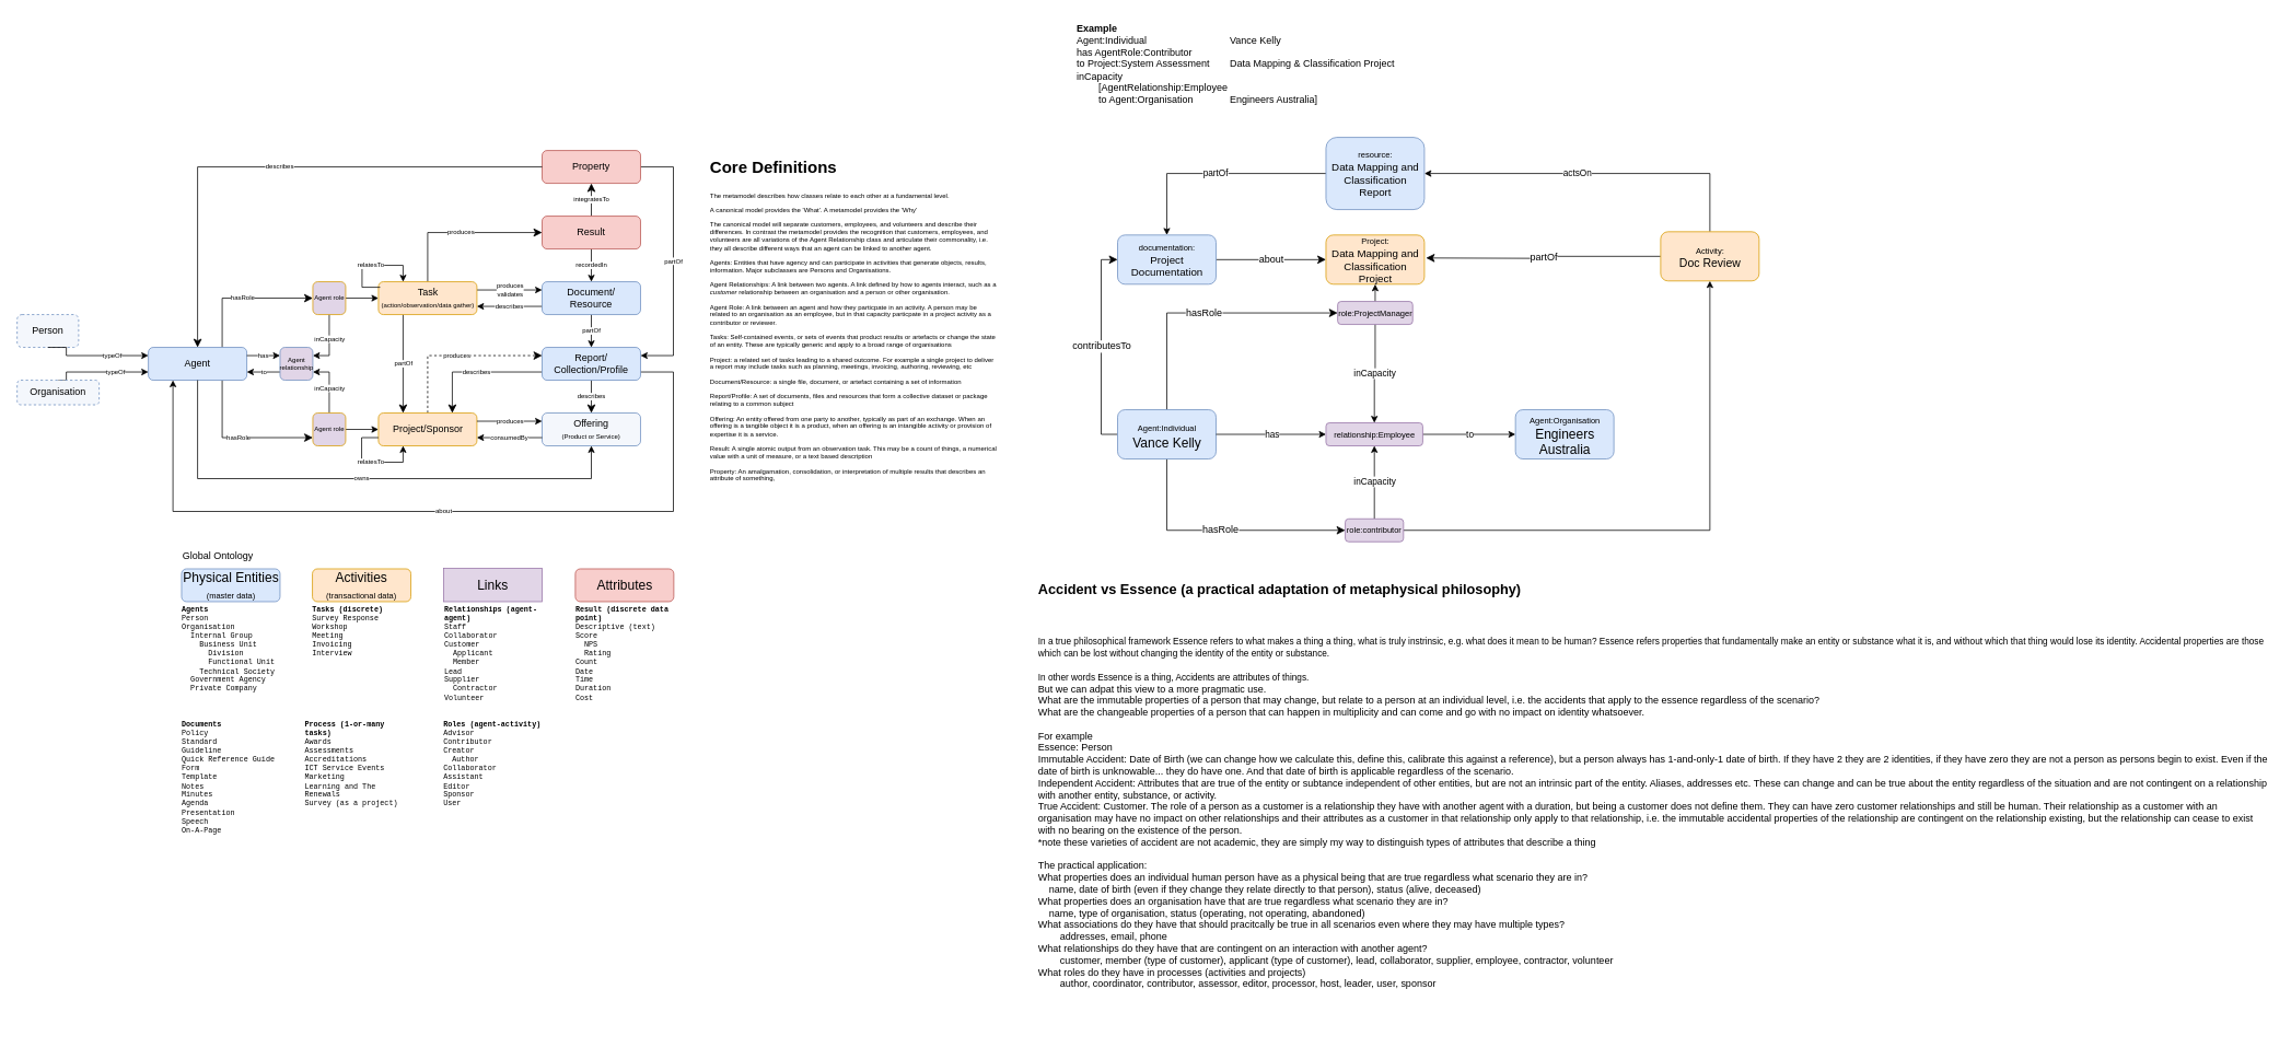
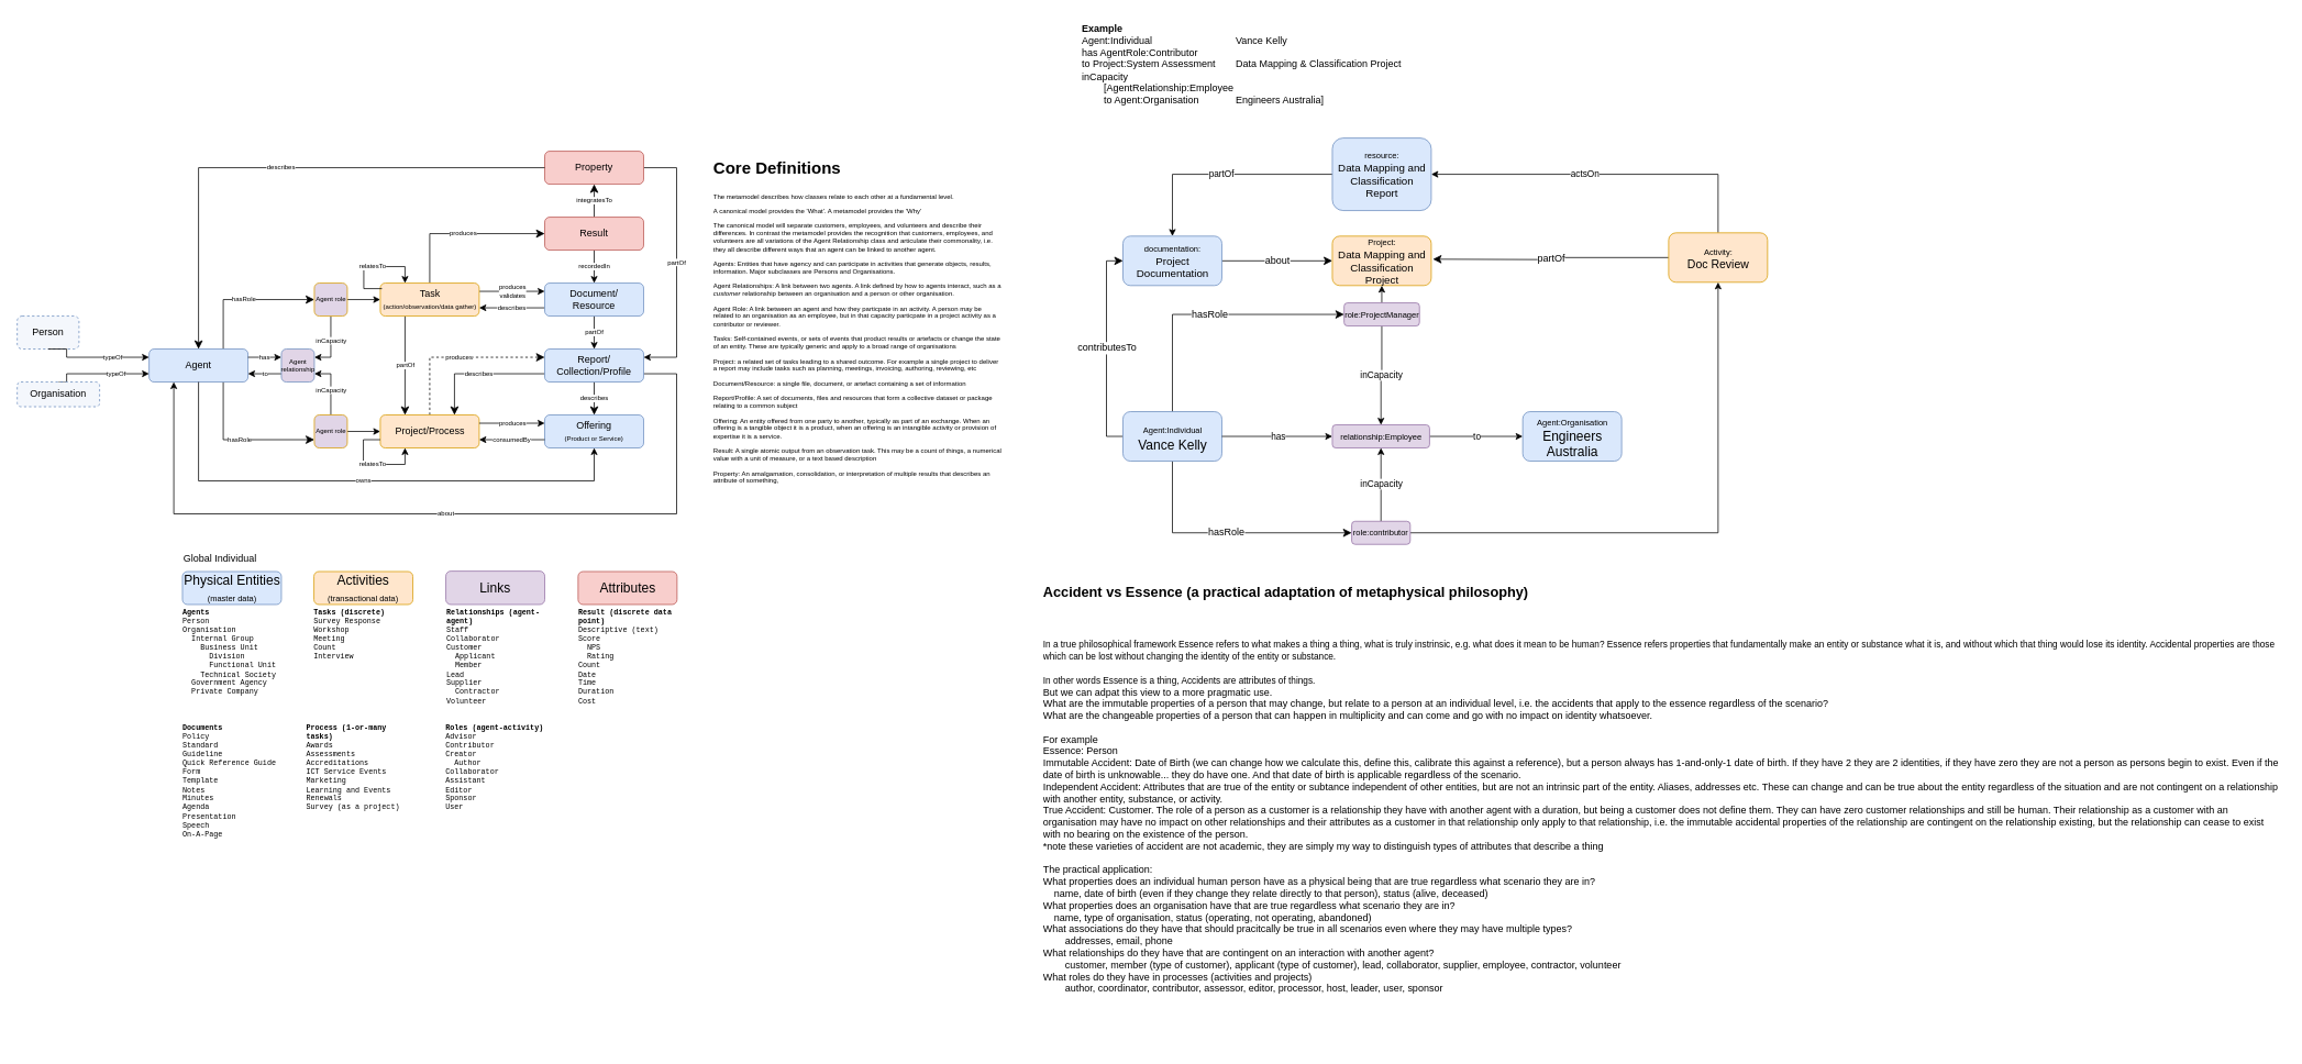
- <mxCell id="18" value="Project/Sponsor" style="rounded=1;whiteSpace=wrap;html=1;fontSize=12;fillColor=#ffe6cc;strokeColor=#d79b00;" parent="1" vertex="1"><mxGeometry x="460.5" y="503" width="120" height="40" as="geometry" /></mxCell>
+ <mxCell id="18" value="Project/Process" style="rounded=1;whiteSpace=wrap;html=1;fontSize=12;fillColor=#ffe6cc;strokeColor=#d79b00;" parent="1" vertex="1"><mxGeometry x="460.5" y="503" width="120" height="40" as="geometry" /></mxCell>
- <mxCell id="76" value="Offering&lt;br style=&quot;font-size: 12px;&quot;&gt;&lt;font style=&quot;font-size: 8px;&quot;&gt;(Product or Service)&lt;/font&gt;" style="rounded=1;whiteSpace=wrap;html=1;fontSize=12;fillColor=#f4f7fc;strokeColor=#6c8ebf;" parent="1" vertex="1"><mxGeometry x="660" y="503" width="120" height="40" as="geometry" /></mxCell>
+ <mxCell id="76" value="Offering&lt;br style=&quot;font-size: 12px;&quot;&gt;&lt;font style=&quot;font-size: 8px;&quot;&gt;(Product or Service)&lt;/font&gt;" style="rounded=1;whiteSpace=wrap;html=1;fontSize=12;fillColor=#dae8fc;strokeColor=#6c8ebf;" parent="1" vertex="1"><mxGeometry x="660" y="503" width="120" height="40" as="geometry" /></mxCell>
- <mxCell id="24" value="Global Ontology" style="text;html=1;strokeColor=none;fillColor=none;align=left;verticalAlign=middle;whiteSpace=wrap;rounded=0;" parent="1" vertex="1"><mxGeometry x="220" width="150.5" height="30" as="geometry" y="663" /></mxCell>
+ <mxCell id="24" value="Global Individual" style="text;html=1;strokeColor=none;fillColor=none;align=left;verticalAlign=middle;whiteSpace=wrap;rounded=0;" parent="1" vertex="1"><mxGeometry x="220" width="150.5" height="30" as="geometry" y="663" /></mxCell>
- <mxCell id="28" value="Links" style="whiteSpace=wrap;html=1;fontSize=16;fillColor=#e1d5e7;strokeColor=#9673a6;rounded=0;" parent="1" vertex="1"><mxGeometry x="540" y="692.5" width="120" height="40.5" as="geometry" /></mxCell>
+ <mxCell id="28" value="Links" style="rounded=1;whiteSpace=wrap;html=1;fontSize=16;fillColor=#e1d5e7;strokeColor=#9673a6;" parent="1" vertex="1"><mxGeometry x="540" y="692.5" width="120" height="40.5" as="geometry" /></mxCell>
- <mxCell id="64" value="&lt;font style=&quot;font-size: 9px;&quot;&gt;&lt;b style=&quot;font-size: 9px;&quot;&gt;Tasks (discrete)&lt;/b&gt;&lt;br style=&quot;font-size: 9px;&quot;&gt;&lt;font style=&quot;font-size: 9px;&quot;&gt;Survey Response&lt;br style=&quot;font-size: 9px;&quot;&gt;Workshop&lt;br style=&quot;font-size: 9px;&quot;&gt;Meeting&lt;br style=&quot;font-size: 9px;&quot;&gt;Invoicing&lt;br style=&quot;font-size: 9px;&quot;&gt;Interview&lt;/font&gt;&lt;br style=&quot;font-size: 9px;&quot;&gt;&lt;/font&gt;" style="text;html=1;strokeColor=none;fillColor=none;align=left;verticalAlign=top;whiteSpace=wrap;rounded=0;spacing=0;fontFamily=Courier New;fontSize=9;" parent="1" vertex="1"><mxGeometry x="380" y="733" width="120.5" height="90" as="geometry" /></mxCell>
+ <mxCell id="64" value="&lt;font style=&quot;font-size: 9px;&quot;&gt;&lt;b style=&quot;font-size: 9px;&quot;&gt;Tasks (discrete)&lt;/b&gt;&lt;br style=&quot;font-size: 9px;&quot;&gt;&lt;font style=&quot;font-size: 9px;&quot;&gt;Survey Response&lt;br style=&quot;font-size: 9px;&quot;&gt;Workshop&lt;br style=&quot;font-size: 9px;&quot;&gt;Meeting&lt;br style=&quot;font-size: 9px;&quot;&gt;Count&lt;br style=&quot;font-size: 9px;&quot;&gt;Interview&lt;/font&gt;&lt;br style=&quot;font-size: 9px;&quot;&gt;&lt;/font&gt;" style="text;html=1;strokeColor=none;fillColor=none;align=left;verticalAlign=top;whiteSpace=wrap;rounded=0;spacing=0;fontFamily=Courier New;fontSize=9;" parent="1" vertex="1"><mxGeometry x="380" y="733" width="120.5" height="90" as="geometry" /></mxCell>
- <mxCell id="65" value="&lt;font style=&quot;font-size: 9px;&quot;&gt;&lt;b style=&quot;font-size: 9px;&quot;&gt;Process (1-or-many tasks)&lt;/b&gt;&lt;br style=&quot;font-size: 9px;&quot;&gt;&lt;font&gt;&lt;font style=&quot;font-size: 9px;&quot;&gt;Awards&lt;br&gt;Assessments&lt;br&gt;&lt;/font&gt;Accreditations&lt;br&gt;ICT Service Events&lt;br&gt;Marketing&lt;br&gt;Learning and The&lt;br&gt;Renewals&lt;br&gt;&lt;/font&gt;Survey (as a project)&lt;br style=&quot;font-size: 9px;&quot;&gt;&lt;/font&gt;" style="text;html=1;strokeColor=none;fillColor=none;align=left;verticalAlign=top;whiteSpace=wrap;rounded=0;spacing=0;fontFamily=Courier New;fontSize=9;" parent="1" vertex="1"><mxGeometry x="370.5" y="873" width="120.5" height="180" as="geometry" /></mxCell>
+ <mxCell id="65" value="&lt;font style=&quot;font-size: 9px;&quot;&gt;&lt;b style=&quot;font-size: 9px;&quot;&gt;Process (1-or-many tasks)&lt;/b&gt;&lt;br style=&quot;font-size: 9px;&quot;&gt;&lt;font&gt;&lt;font style=&quot;font-size: 9px;&quot;&gt;Awards&lt;br&gt;Assessments&lt;br&gt;&lt;/font&gt;Accreditations&lt;br&gt;ICT Service Events&lt;br&gt;Marketing&lt;br&gt;Learning and Events&lt;br&gt;Renewals&lt;br&gt;&lt;/font&gt;Survey (as a project)&lt;br style=&quot;font-size: 9px;&quot;&gt;&lt;/font&gt;" style="text;html=1;strokeColor=none;fillColor=none;align=left;verticalAlign=top;whiteSpace=wrap;rounded=0;spacing=0;fontFamily=Courier New;fontSize=9;" parent="1" vertex="1"><mxGeometry x="370.5" y="873" width="120.5" height="180" as="geometry" /></mxCell>
